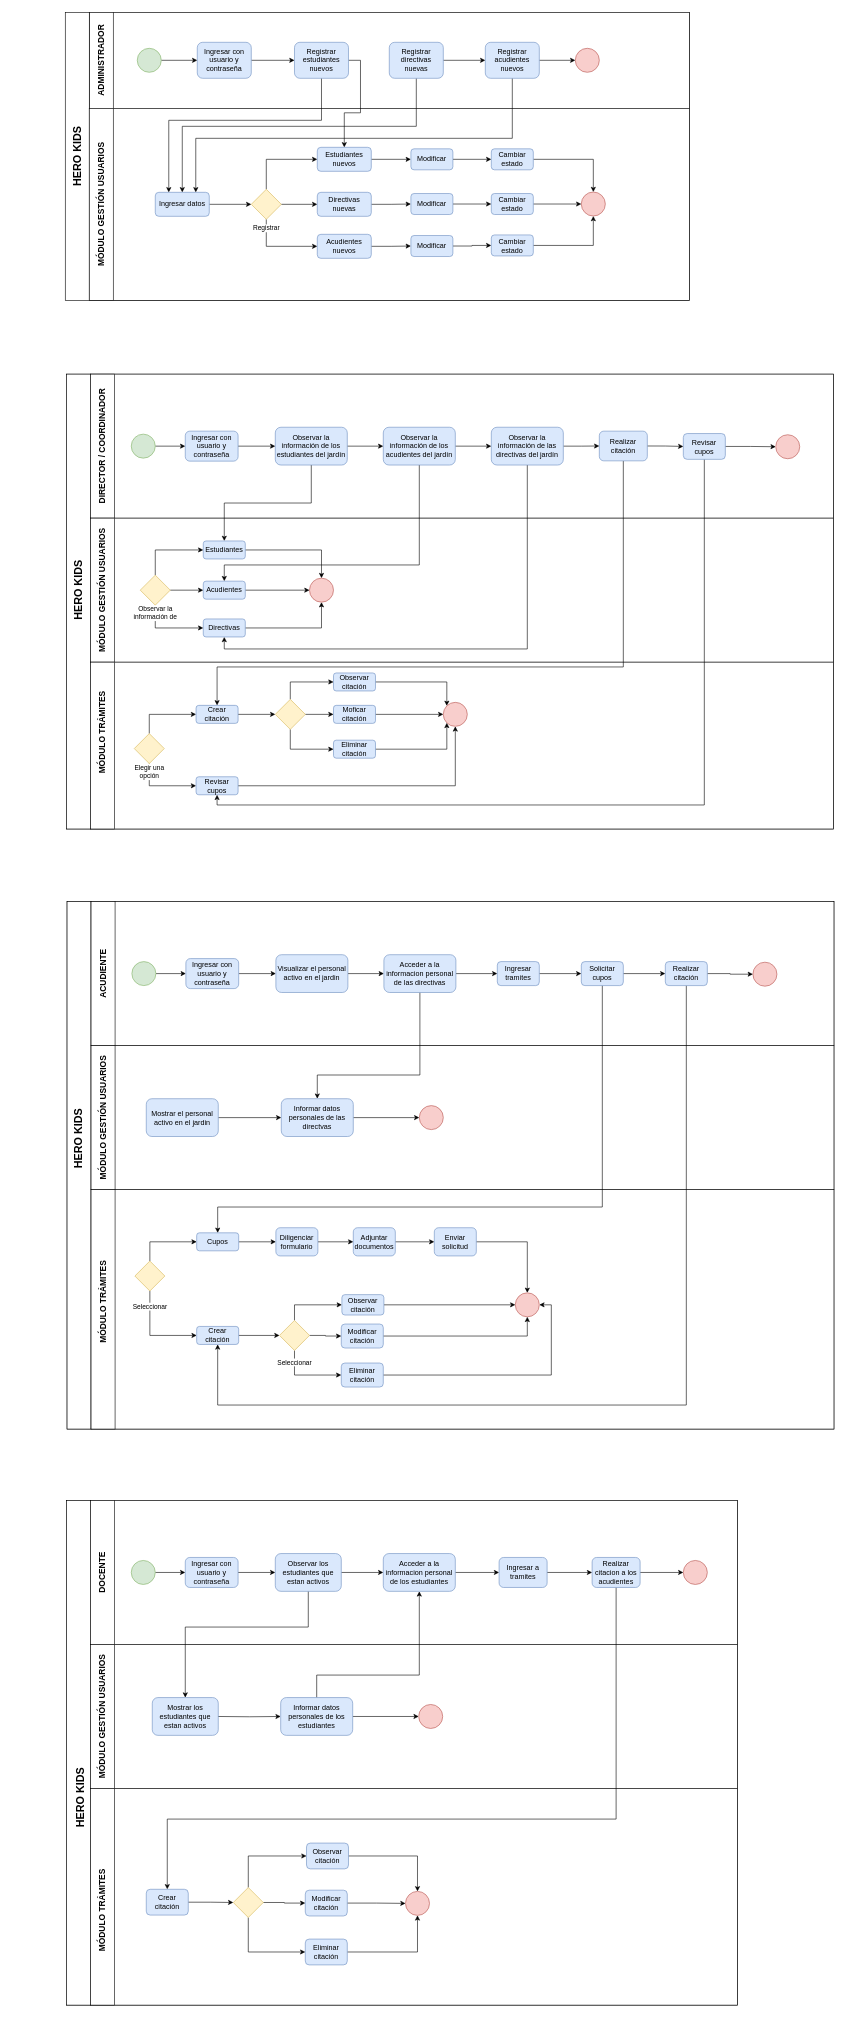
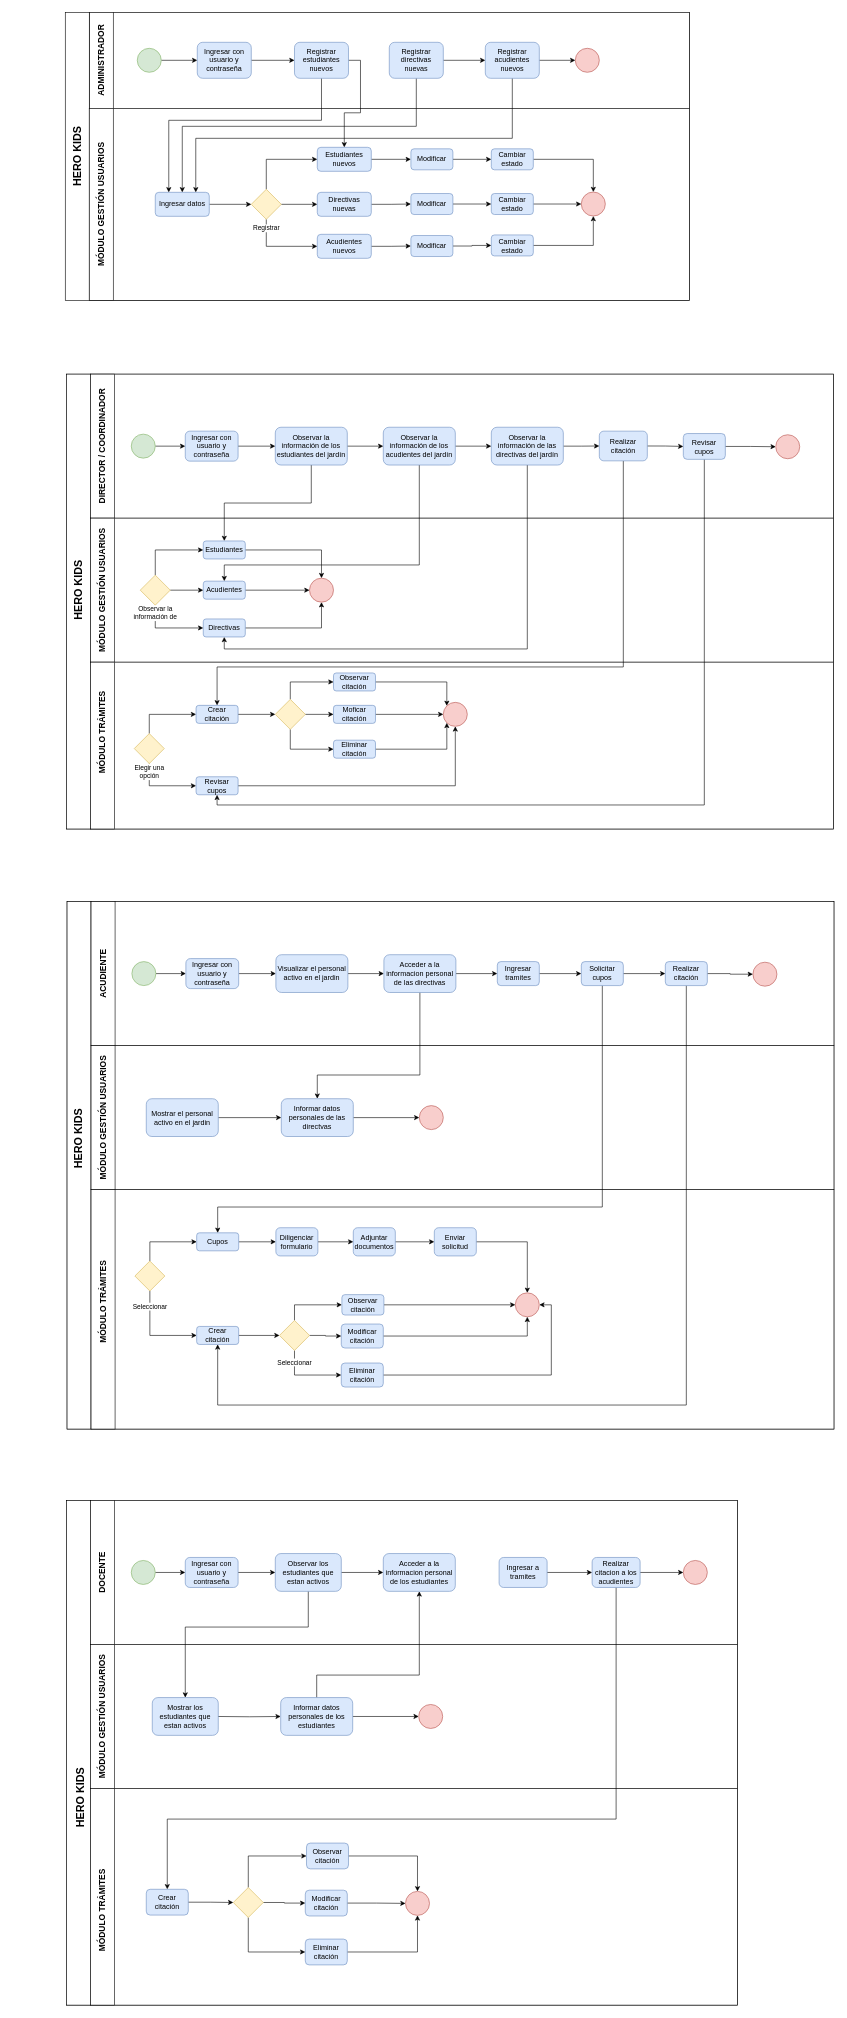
- <mxCell id="189" style="edgeStyle=orthogonalEdgeStyle;rounded=0;orthogonalLoop=1;jettySize=auto;html=1;exitX=1;exitY=0.5;exitDx=0;exitDy=0;entryX=0;entryY=0.5;entryDx=0;entryDy=0;" edge="1" parent="1" source="190" target="199"><mxGeometry relative="1" as="geometry" /></mxCell>
